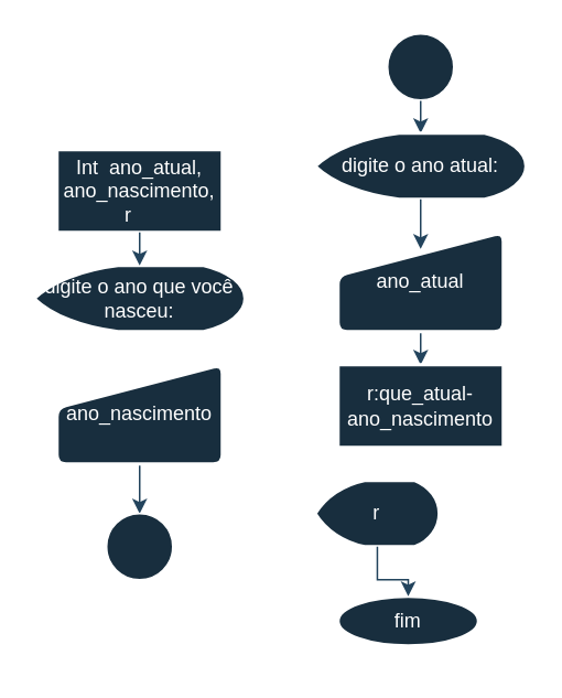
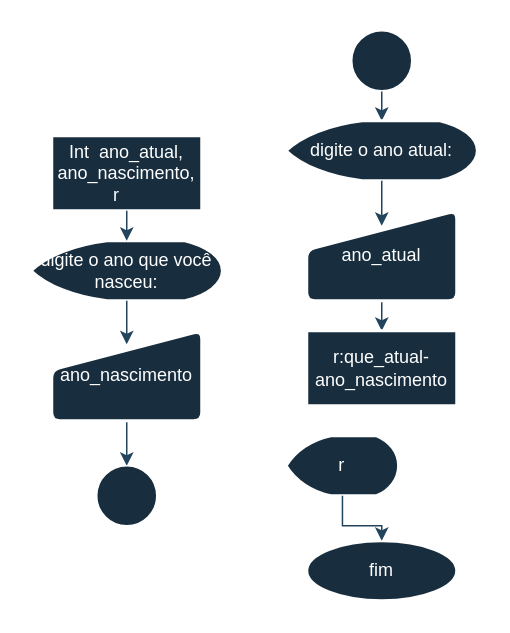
+ <mxCell id="7" style="edgeStyle=orthogonalEdgeStyle;rounded=0;orthogonalLoop=1;jettySize=auto;html=1;exitX=0.5;exitY=1;exitDx=0;exitDy=0;exitPerimeter=0;entryX=0.5;entryY=0.15;entryDx=0;entryDy=0;entryPerimeter=0;labelBackgroundColor=none;strokeColor=#23445D;fontColor=default;" edge="1" parent="1" source="3" target="6"><mxGeometry relative="1" as="geometry" /></mxCell>
- <mxCell id="17" value="fim" style="strokeWidth=2;html=1;shape=mxgraph.flowchart.start_1;whiteSpace=wrap;labelBackgroundColor=none;fillColor=#182E3E;strokeColor=#FFFFFF;fontColor=#FFFFFF;" vertex="1" parent="1"><mxGeometry x="204" y="360" width="85" height="30" as="geometry" /></mxCell>
+ <mxCell id="17" value="fim" style="strokeWidth=2;html=1;shape=mxgraph.flowchart.start_1;whiteSpace=wrap;labelBackgroundColor=none;fillColor=#182E3E;strokeColor=#FFFFFF;fontColor=#FFFFFF;" vertex="1" parent="1"><mxGeometry x="204" y="360" width="100" height="40" as="geometry" /></mxCell>
